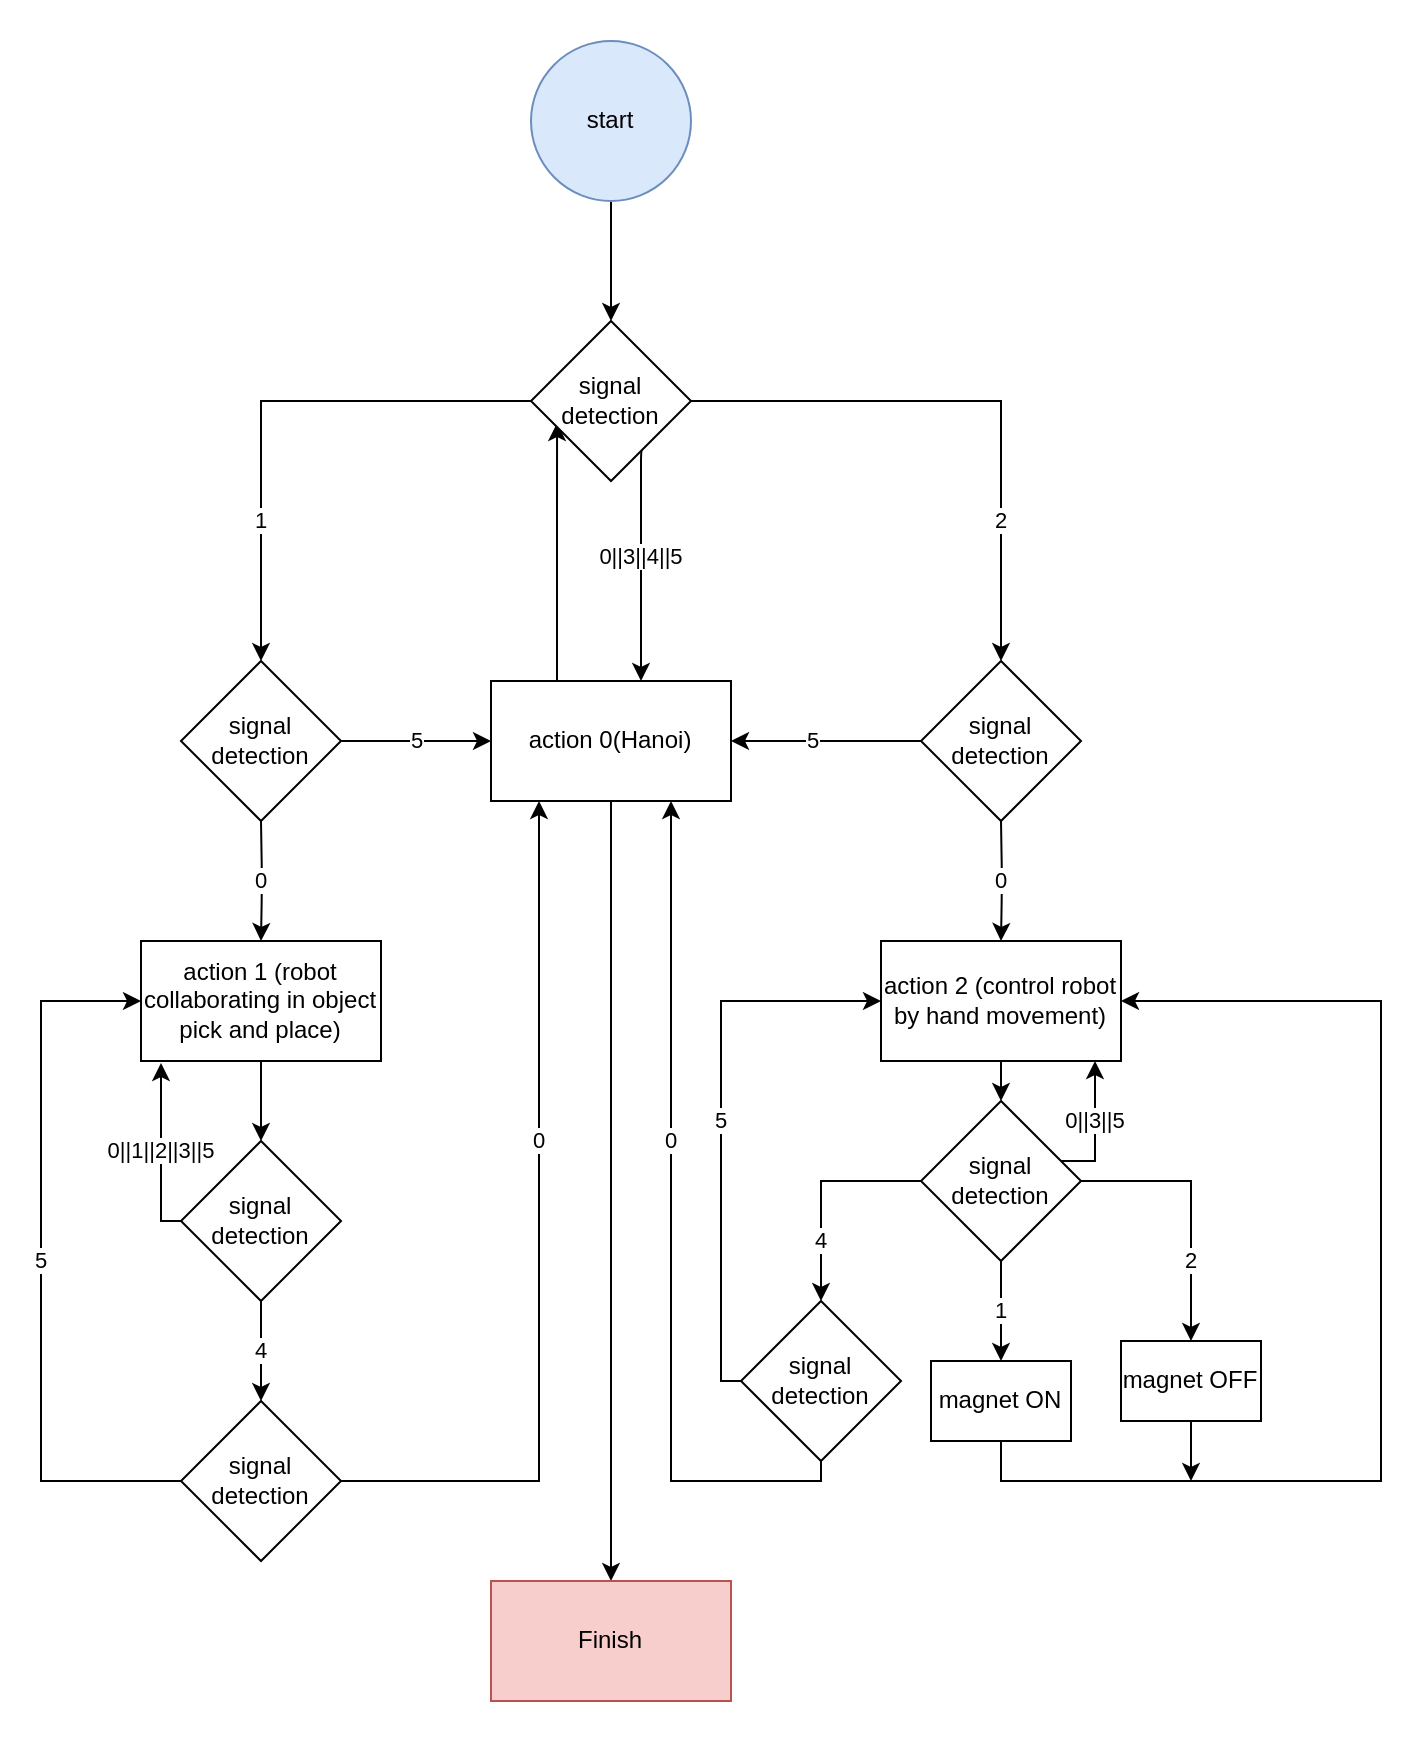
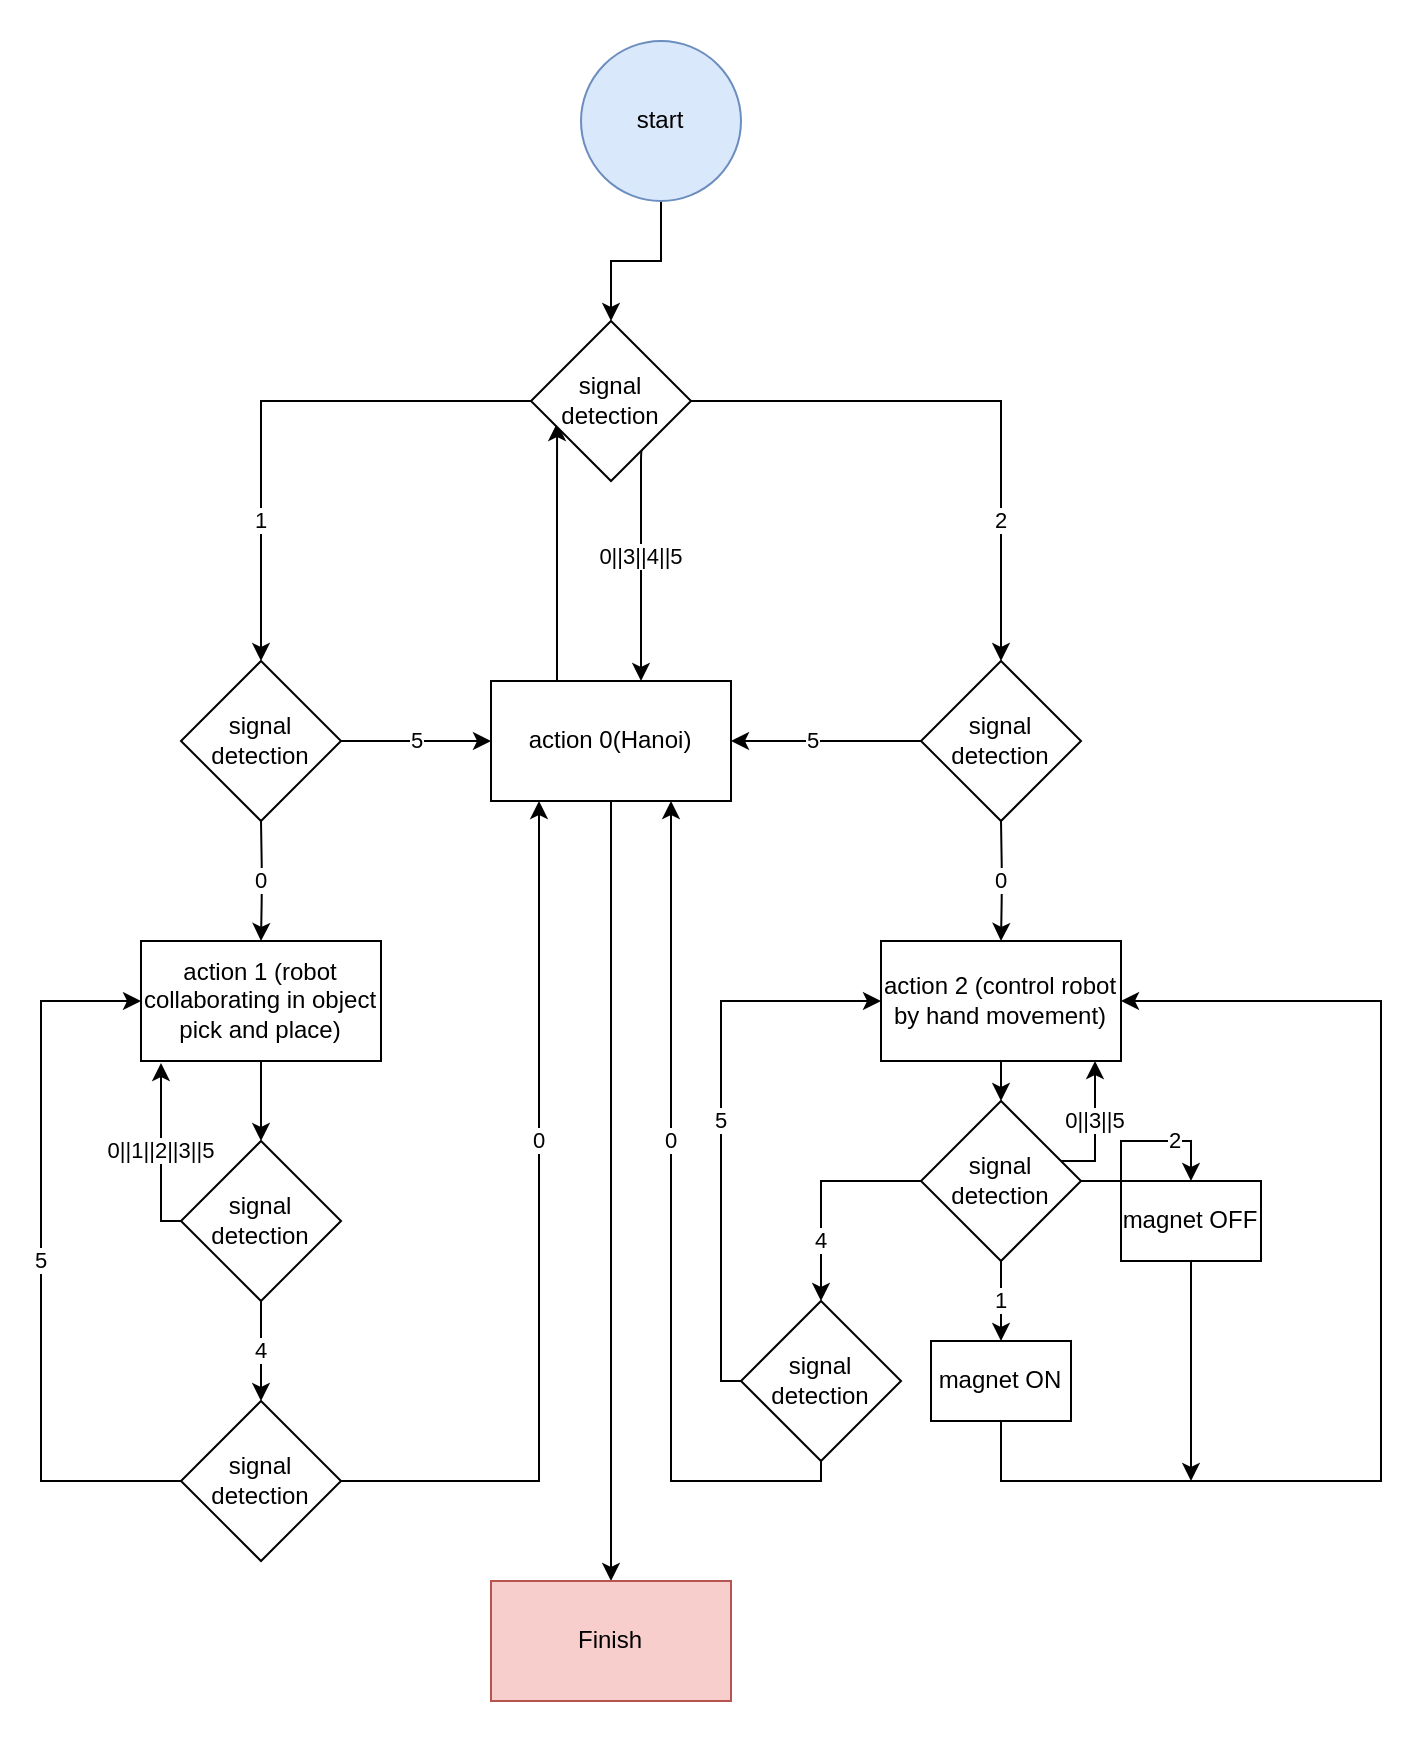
- <mxCell id="38" value="start" style="ellipse;whiteSpace=wrap;html=1;aspect=fixed;fillColor=#dae8fc;strokeColor=#6c8ebf;" vertex="1" parent="1"><mxGeometry x="265" y="20" width="80" height="80" as="geometry" /></mxCell>
+ <mxCell id="38" value="start" style="ellipse;whiteSpace=wrap;html=1;aspect=fixed;fillColor=#dae8fc;strokeColor=#6c8ebf;" vertex="1" parent="1"><mxGeometry x="290" y="20" width="80" height="80" as="geometry" /></mxCell>
- <mxCell id="26" value="magnet OFF" style="whiteSpace=wrap;html=1;align=center;rounded=0;" vertex="1" parent="1"><mxGeometry x="560" y="670" width="70" height="40" as="geometry" /></mxCell>
+ <mxCell id="26" value="magnet OFF" style="whiteSpace=wrap;html=1;align=center;rounded=0;" vertex="1" parent="1"><mxGeometry x="560" y="590" width="70" height="40" as="geometry" /></mxCell>
- <mxCell id="28" value="magnet ON" style="whiteSpace=wrap;html=1;align=center;rounded=0;" vertex="1" parent="1"><mxGeometry x="465" y="680" width="70" height="40" as="geometry" /></mxCell>
+ <mxCell id="28" value="magnet ON" style="whiteSpace=wrap;html=1;align=center;rounded=0;" vertex="1" parent="1"><mxGeometry x="465" y="670" width="70" height="40" as="geometry" /></mxCell>
